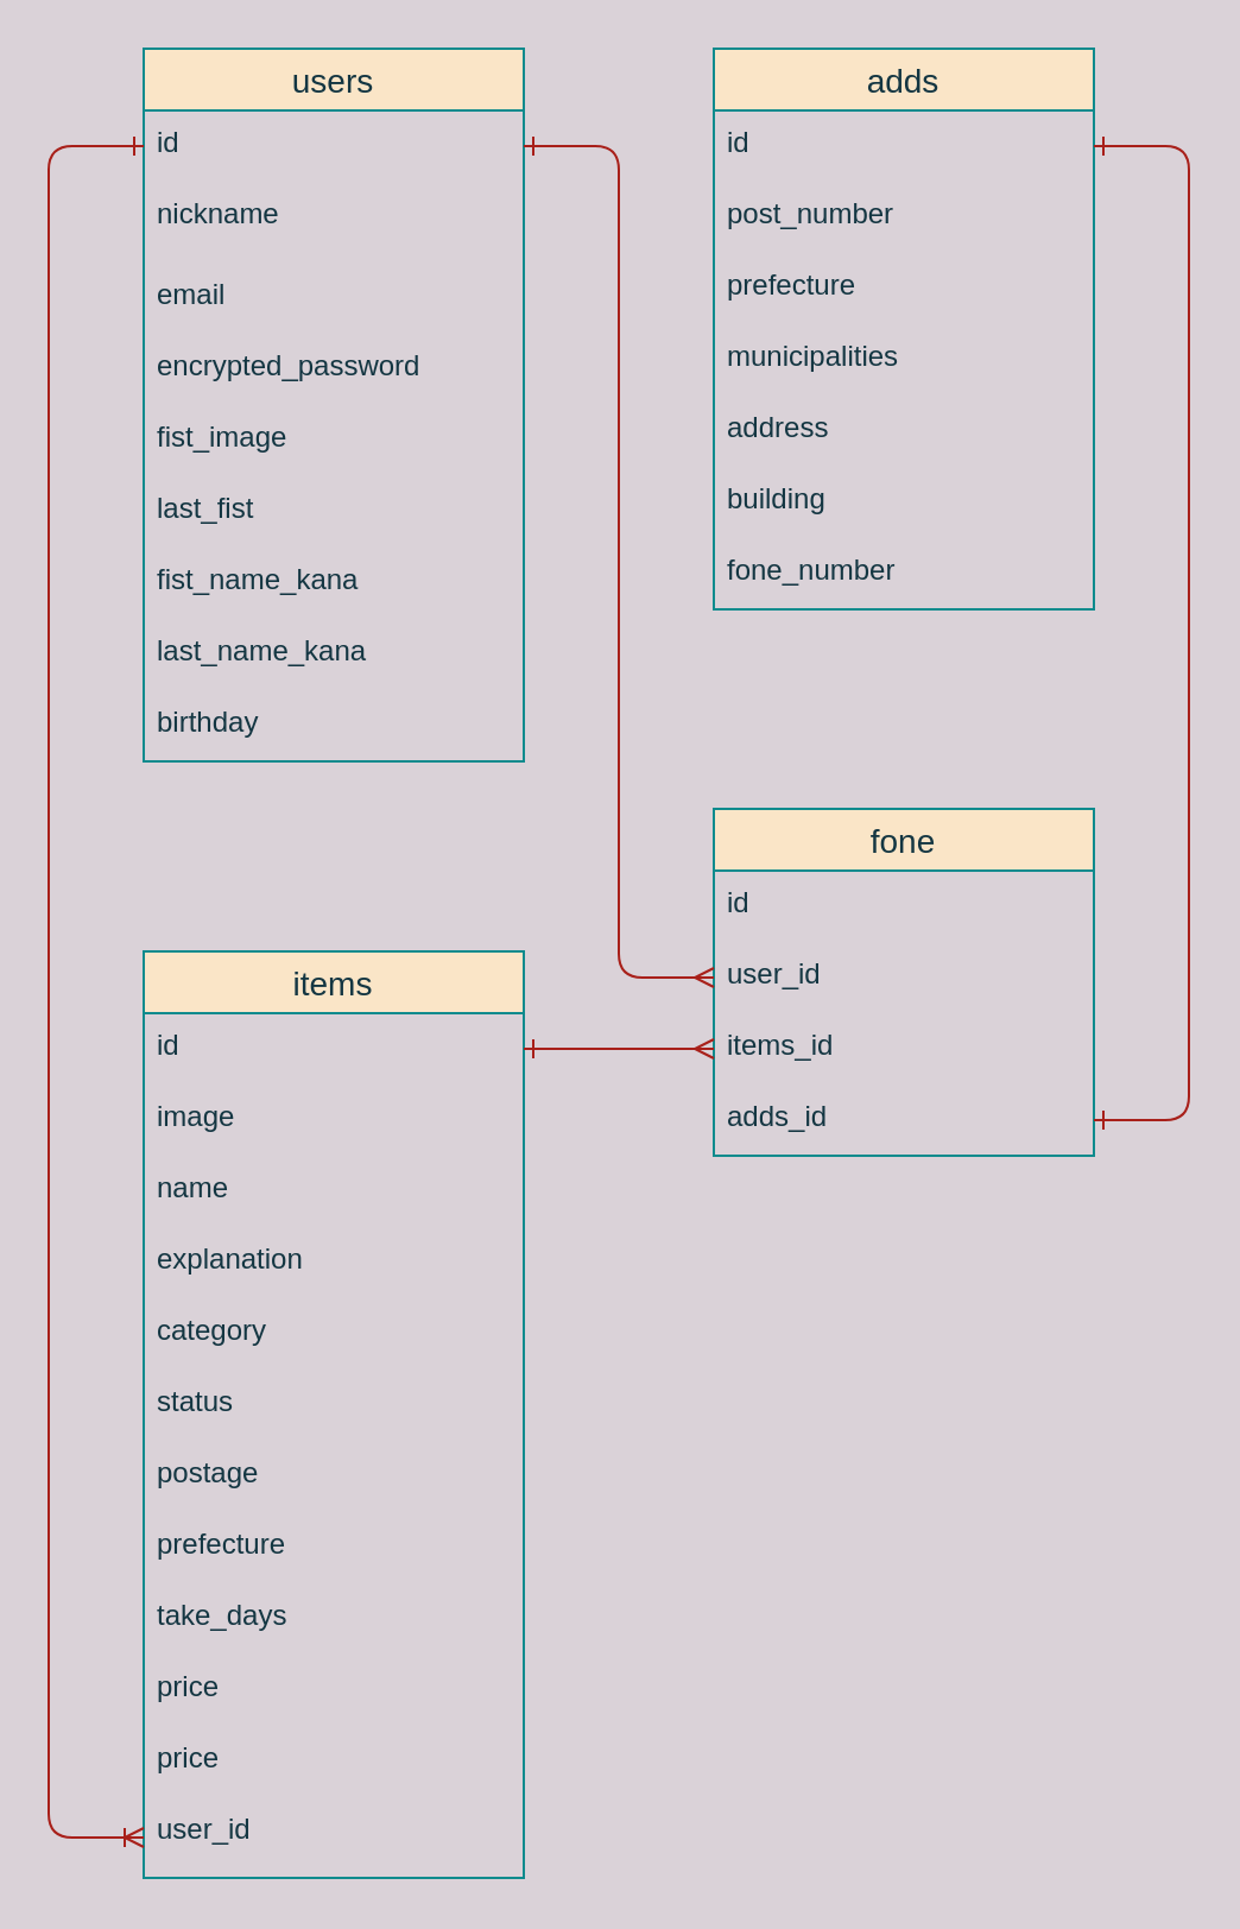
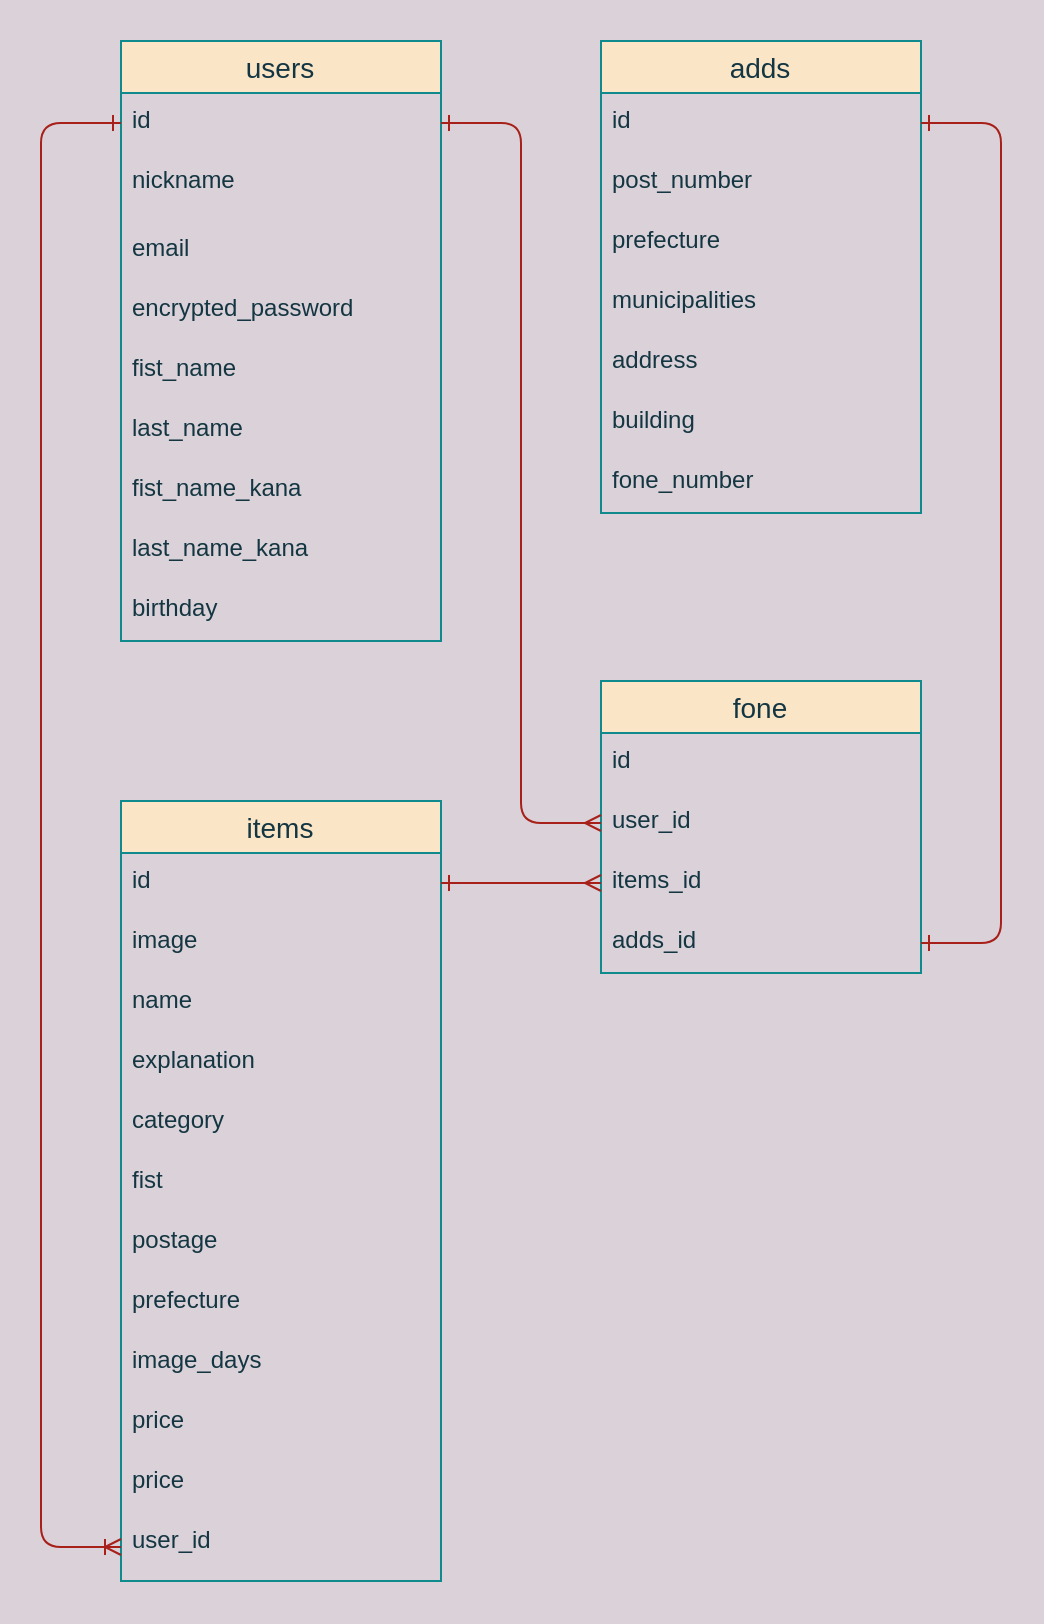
- <mxCell id="7" value="fist_image" style="text;strokeColor=none;fillColor=none;spacingLeft=4;spacingRight=4;overflow=hidden;rotatable=0;points=[[0,0.5],[1,0.5]];portConstraint=eastwest;fontSize=12;fontColor=#143642;" vertex="1" parent="2"><mxGeometry y="150" width="160" height="30" as="geometry" /></mxCell>
+ <mxCell id="7" value="fist_name" style="text;strokeColor=none;fillColor=none;spacingLeft=4;spacingRight=4;overflow=hidden;rotatable=0;points=[[0,0.5],[1,0.5]];portConstraint=eastwest;fontSize=12;fontColor=#143642;" vertex="1" parent="2"><mxGeometry y="150" width="160" height="30" as="geometry" /></mxCell>
- <mxCell id="8" value="last_fist" style="text;strokeColor=none;fillColor=none;spacingLeft=4;spacingRight=4;overflow=hidden;rotatable=0;points=[[0,0.5],[1,0.5]];portConstraint=eastwest;fontSize=12;fontColor=#143642;" vertex="1" parent="2"><mxGeometry y="180" width="160" height="30" as="geometry" /></mxCell>
+ <mxCell id="8" value="last_name" style="text;strokeColor=none;fillColor=none;spacingLeft=4;spacingRight=4;overflow=hidden;rotatable=0;points=[[0,0.5],[1,0.5]];portConstraint=eastwest;fontSize=12;fontColor=#143642;" vertex="1" parent="2"><mxGeometry y="180" width="160" height="30" as="geometry" /></mxCell>
- <mxCell id="18" value="status" style="text;strokeColor=none;fillColor=none;spacingLeft=4;spacingRight=4;overflow=hidden;rotatable=0;points=[[0,0.5],[1,0.5]];portConstraint=eastwest;fontSize=12;fontColor=#143642;" vertex="1" parent="12"><mxGeometry y="176" width="160" height="30" as="geometry" /></mxCell>
+ <mxCell id="18" value="fist" style="text;strokeColor=none;fillColor=none;spacingLeft=4;spacingRight=4;overflow=hidden;rotatable=0;points=[[0,0.5],[1,0.5]];portConstraint=eastwest;fontSize=12;fontColor=#143642;" vertex="1" parent="12"><mxGeometry y="176" width="160" height="30" as="geometry" /></mxCell>
- <mxCell id="21" value="take_days" style="text;strokeColor=none;fillColor=none;spacingLeft=4;spacingRight=4;overflow=hidden;rotatable=0;points=[[0,0.5],[1,0.5]];portConstraint=eastwest;fontSize=12;fontColor=#143642;" vertex="1" parent="12"><mxGeometry y="266" width="160" height="30" as="geometry" /></mxCell>
+ <mxCell id="21" value="image_days" style="text;strokeColor=none;fillColor=none;spacingLeft=4;spacingRight=4;overflow=hidden;rotatable=0;points=[[0,0.5],[1,0.5]];portConstraint=eastwest;fontSize=12;fontColor=#143642;" vertex="1" parent="12"><mxGeometry y="266" width="160" height="30" as="geometry" /></mxCell>
